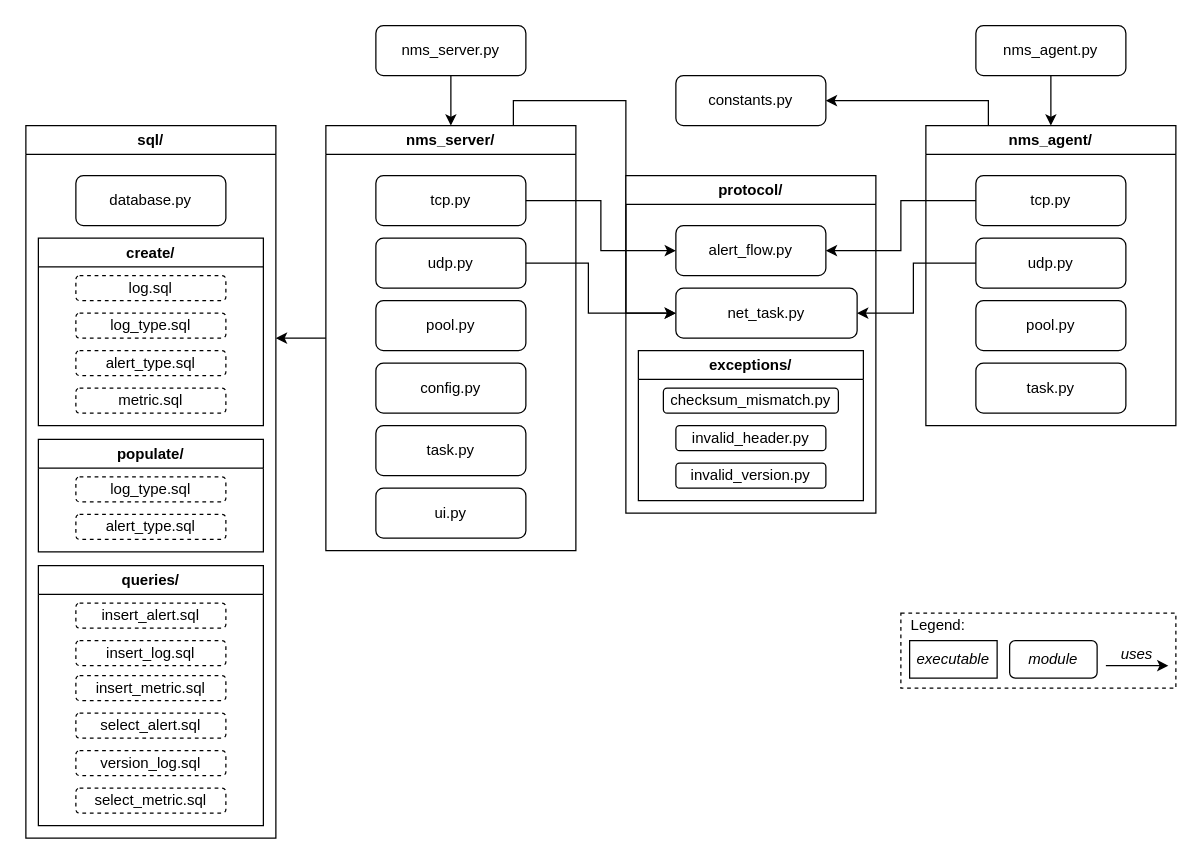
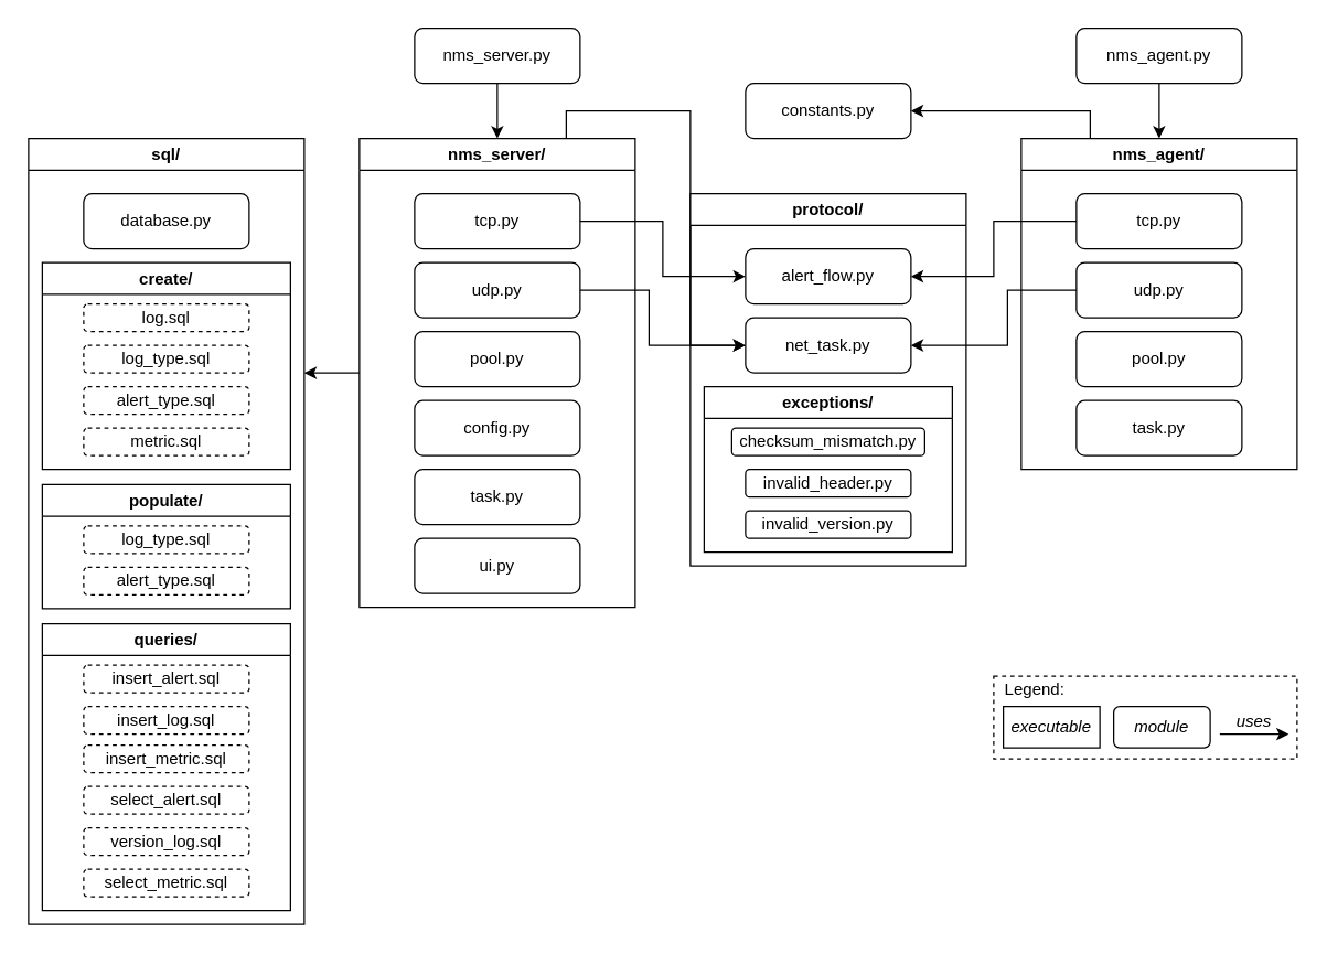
- <mxCell id="28" value="net_task.py" style="rounded=1;whiteSpace=wrap;html=1;" parent="22" vertex="1"><mxGeometry x="40" y="90" width="145" height="40" as="geometry" /></mxCell>
+ <mxCell id="28" value="net_task.py" style="rounded=1;whiteSpace=wrap;html=1;" parent="22" vertex="1"><mxGeometry x="40" y="90" width="120" height="40" as="geometry" /></mxCell>
